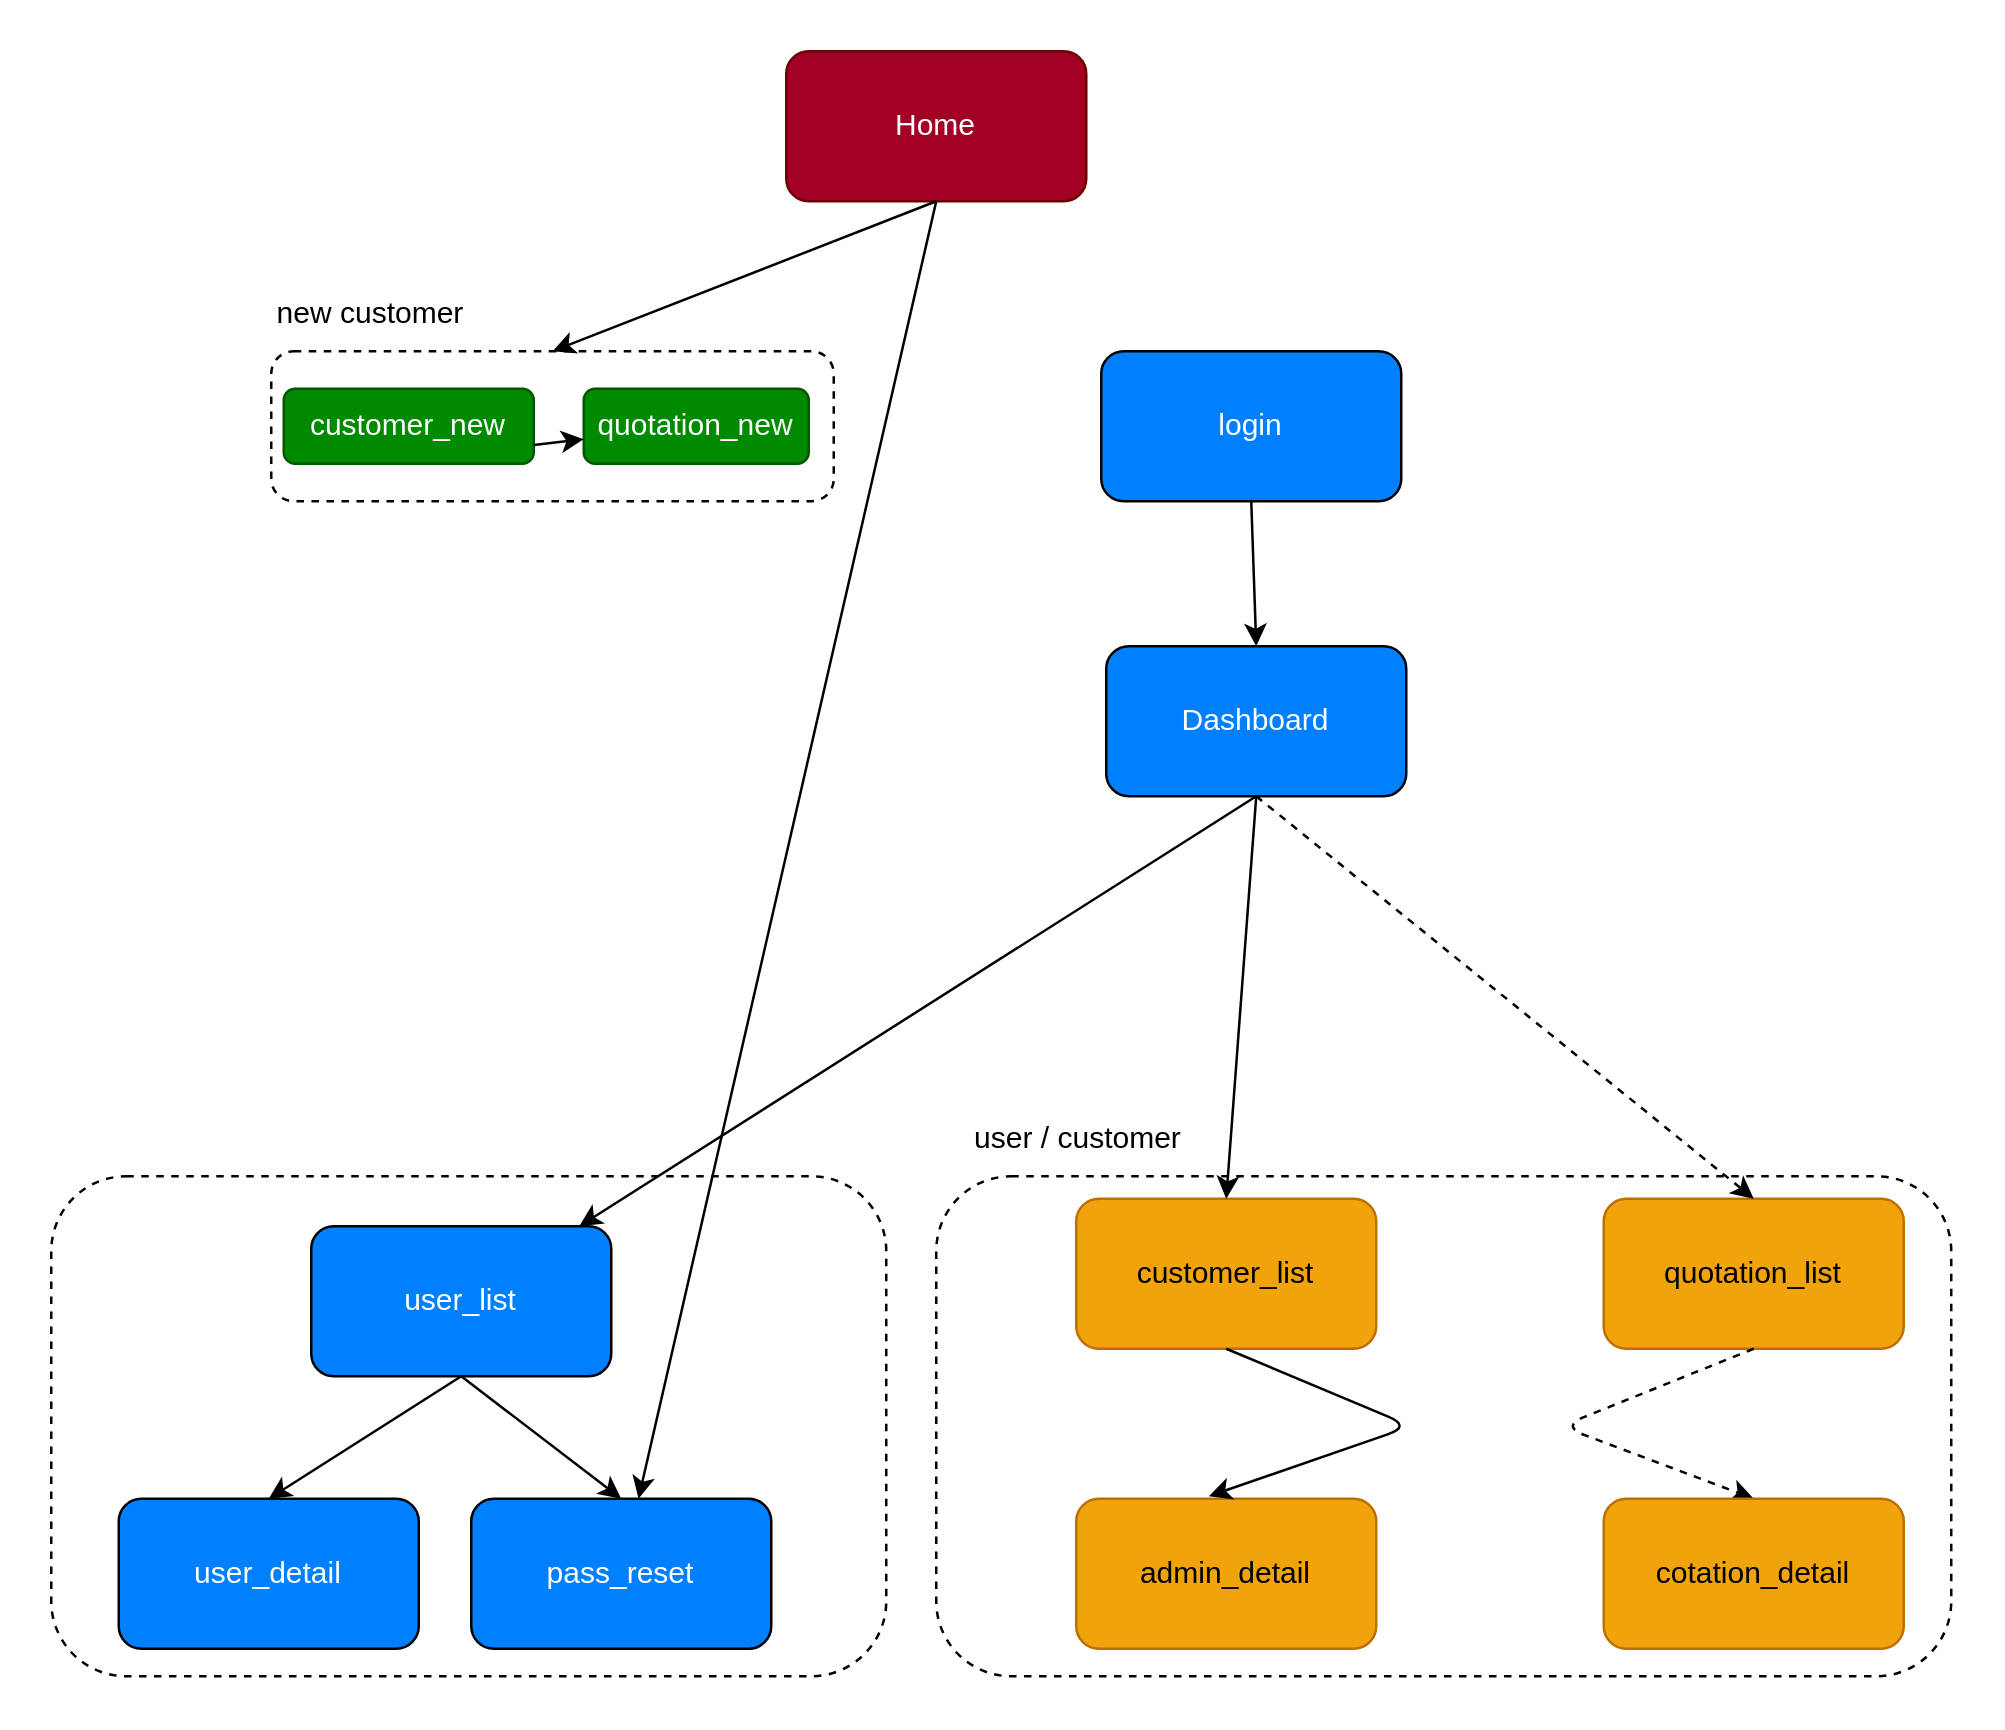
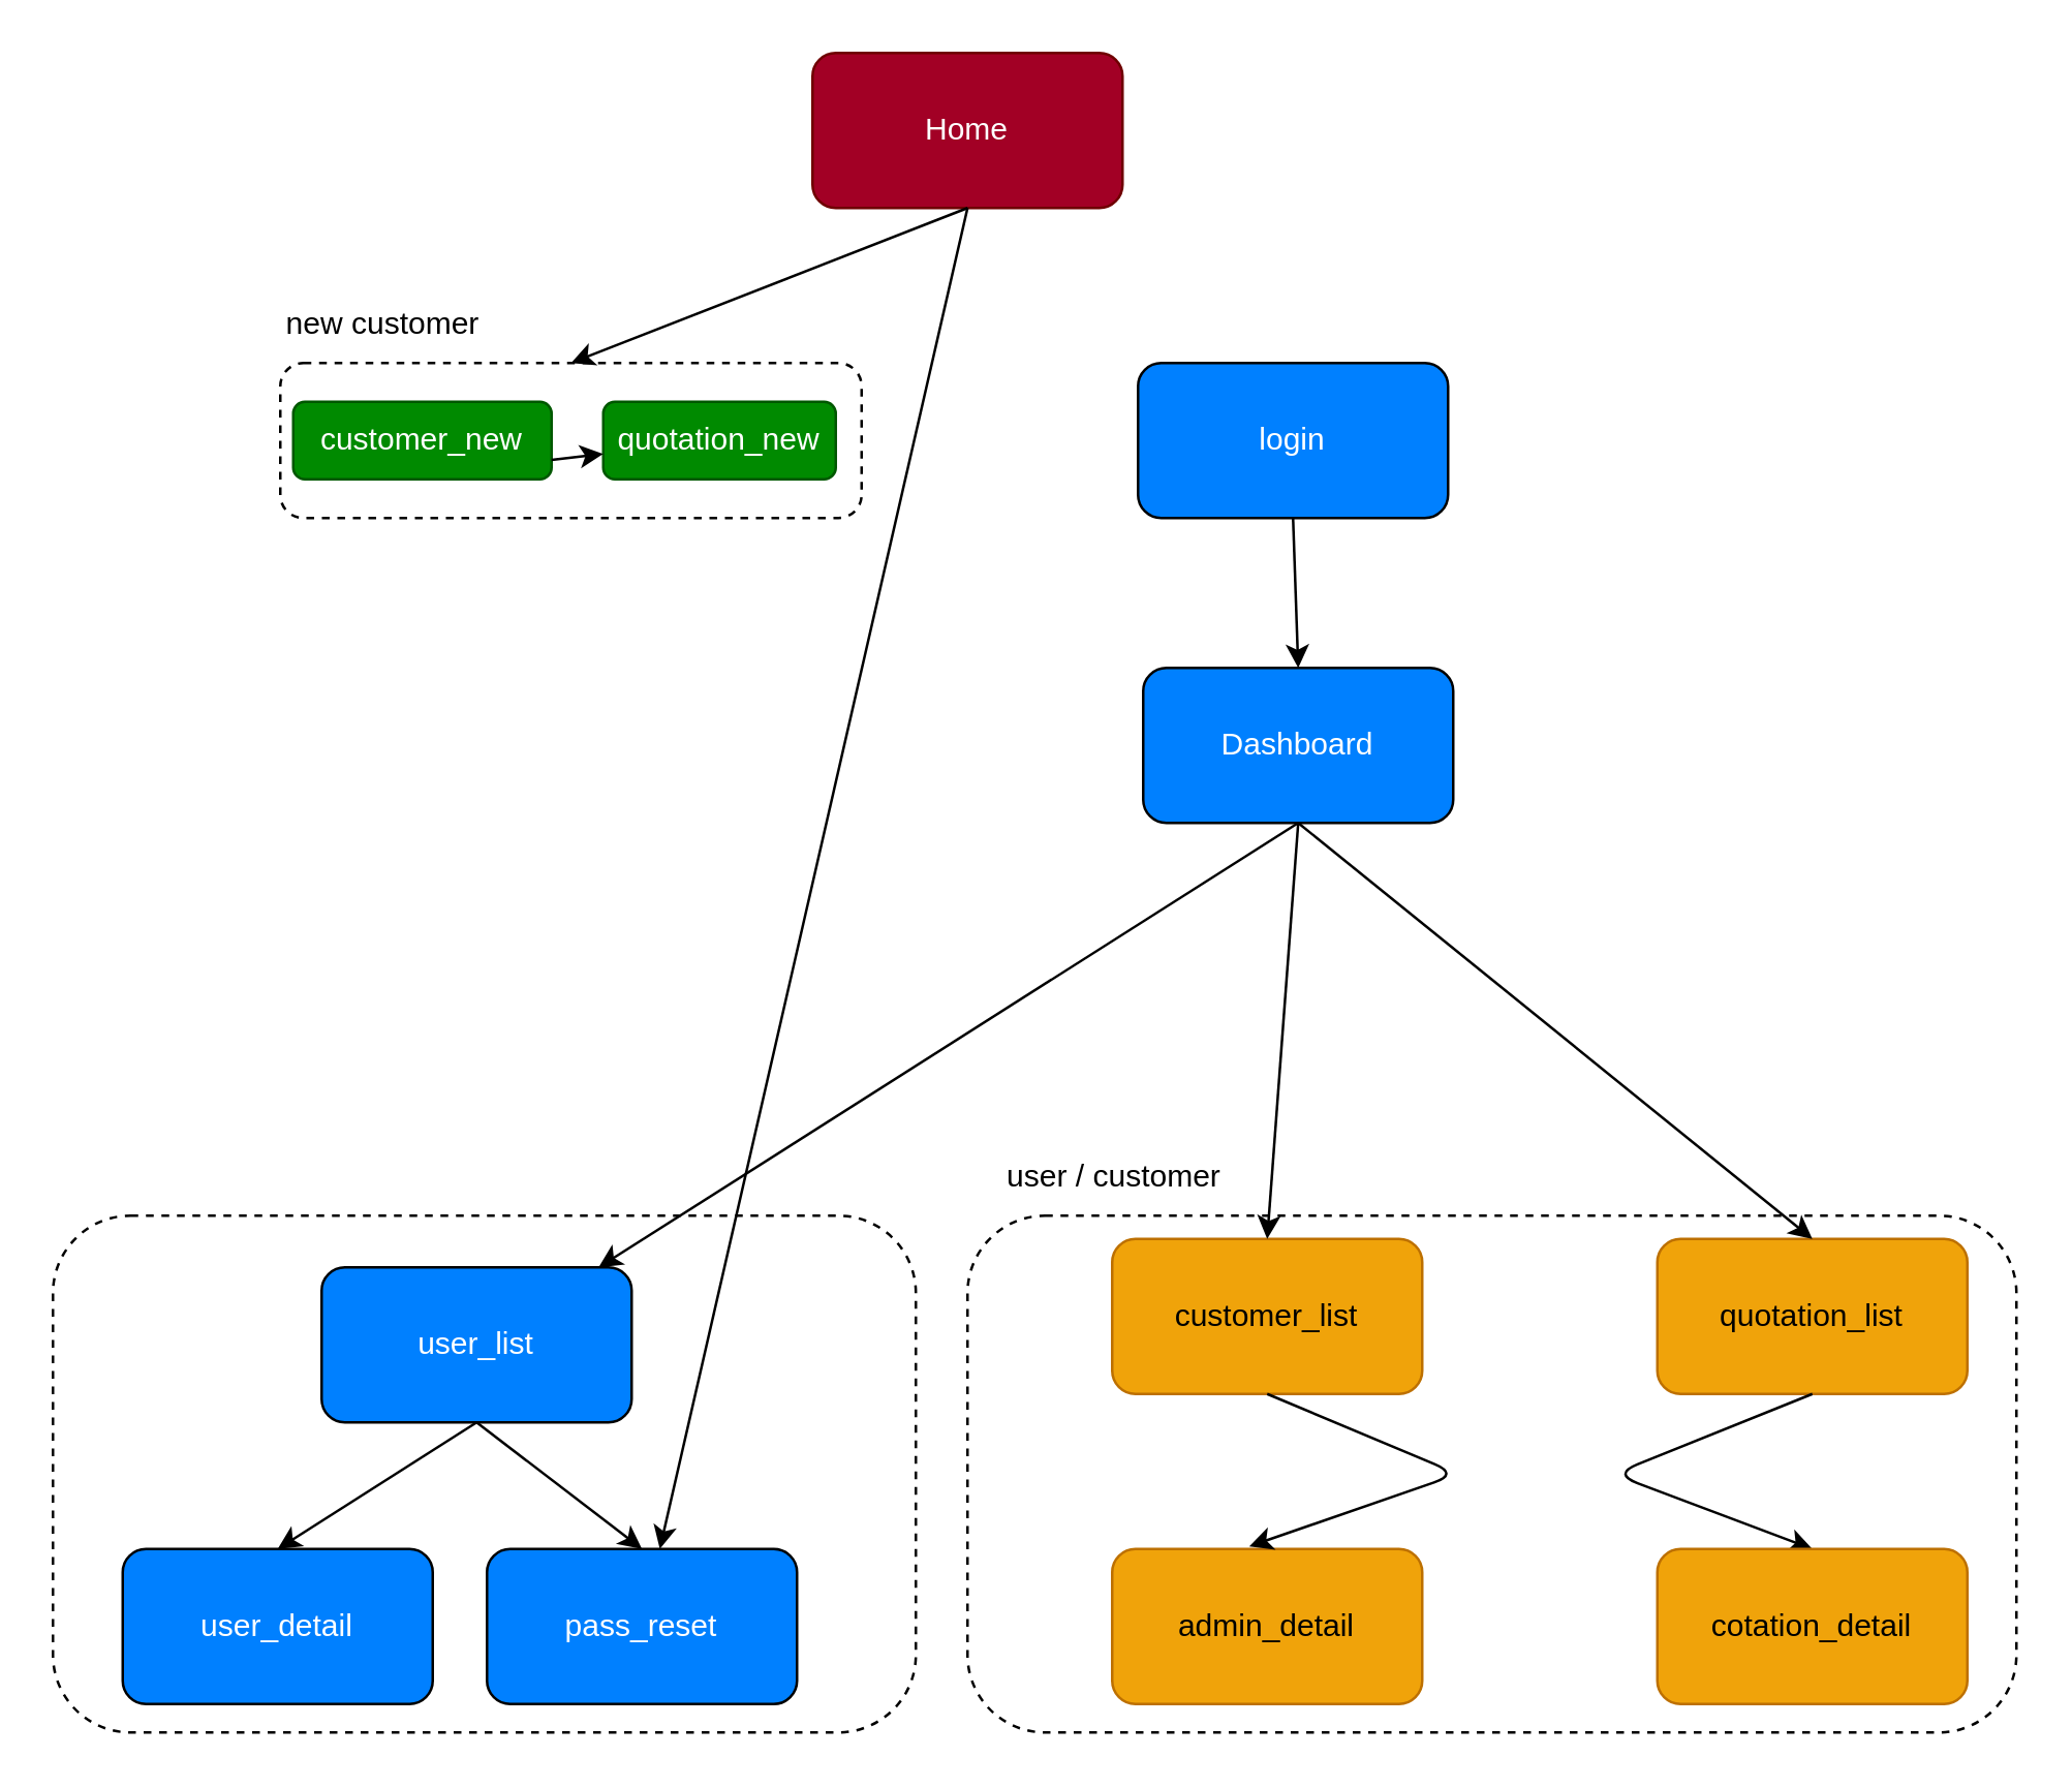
- <mxCell id="16" style="endArrow=classic;html=1;exitX=0.5;exitY=1;exitDx=0;exitDy=0;entryX=0.5;entryY=0;entryDx=0;entryDy=0;dashed=1;" parent="1" source="6" target="10" edge="1"><mxGeometry relative="1" as="geometry"><mxPoint x="582" y="350" as="sourcePoint" /><mxPoint x="374" y="529" as="targetPoint" /><Array as="points" /></mxGeometry></mxCell>
+ <mxCell id="16" style="endArrow=classic;html=1;exitX=0.5;exitY=1;exitDx=0;exitDy=0;entryX=0.5;entryY=0;entryDx=0;entryDy=0;" parent="1" source="6" target="10" edge="1"><mxGeometry relative="1" as="geometry"><mxPoint x="582" y="350" as="sourcePoint" /><mxPoint x="374" y="529" as="targetPoint" /><Array as="points" /></mxGeometry></mxCell>
- <mxCell id="17" style="entryX=0.5;entryY=0;entryDx=0;entryDy=0;exitX=0.5;exitY=1;exitDx=0;exitDy=0;dashed=1;" parent="1" source="10" target="21" edge="1"><mxGeometry relative="1" as="geometry"><mxPoint x="466.75" y="599" as="targetPoint" /><Array as="points"><mxPoint x="624" y="570" /></Array></mxGeometry></mxCell>
+ <mxCell id="17" style="entryX=0.5;entryY=0;entryDx=0;entryDy=0;exitX=0.5;exitY=1;exitDx=0;exitDy=0;" parent="1" source="10" target="21" edge="1"><mxGeometry relative="1" as="geometry"><mxPoint x="466.75" y="599" as="targetPoint" /><Array as="points"><mxPoint x="624" y="570" /></Array></mxGeometry></mxCell>
